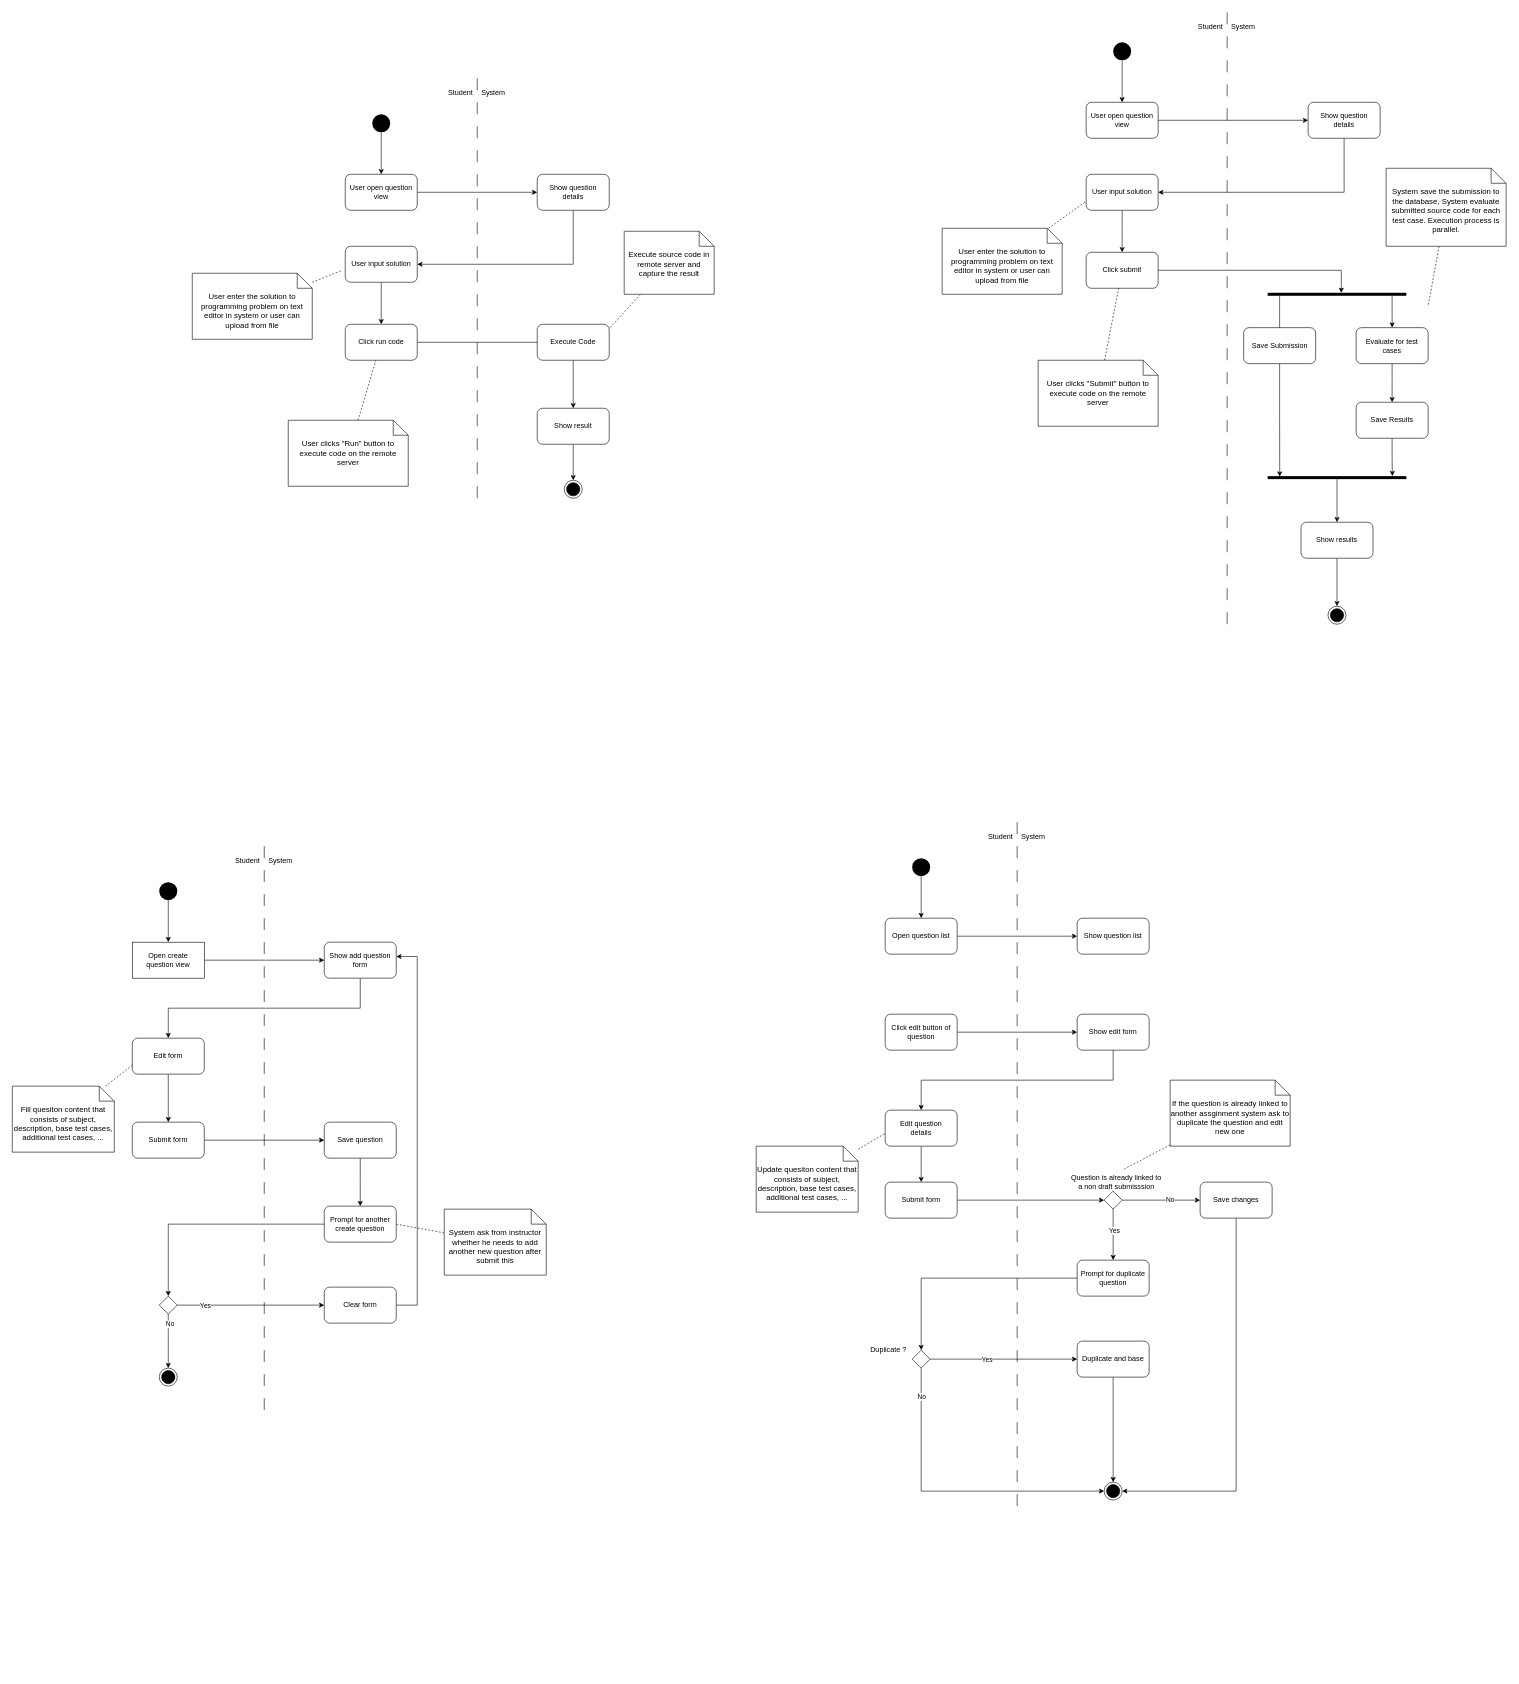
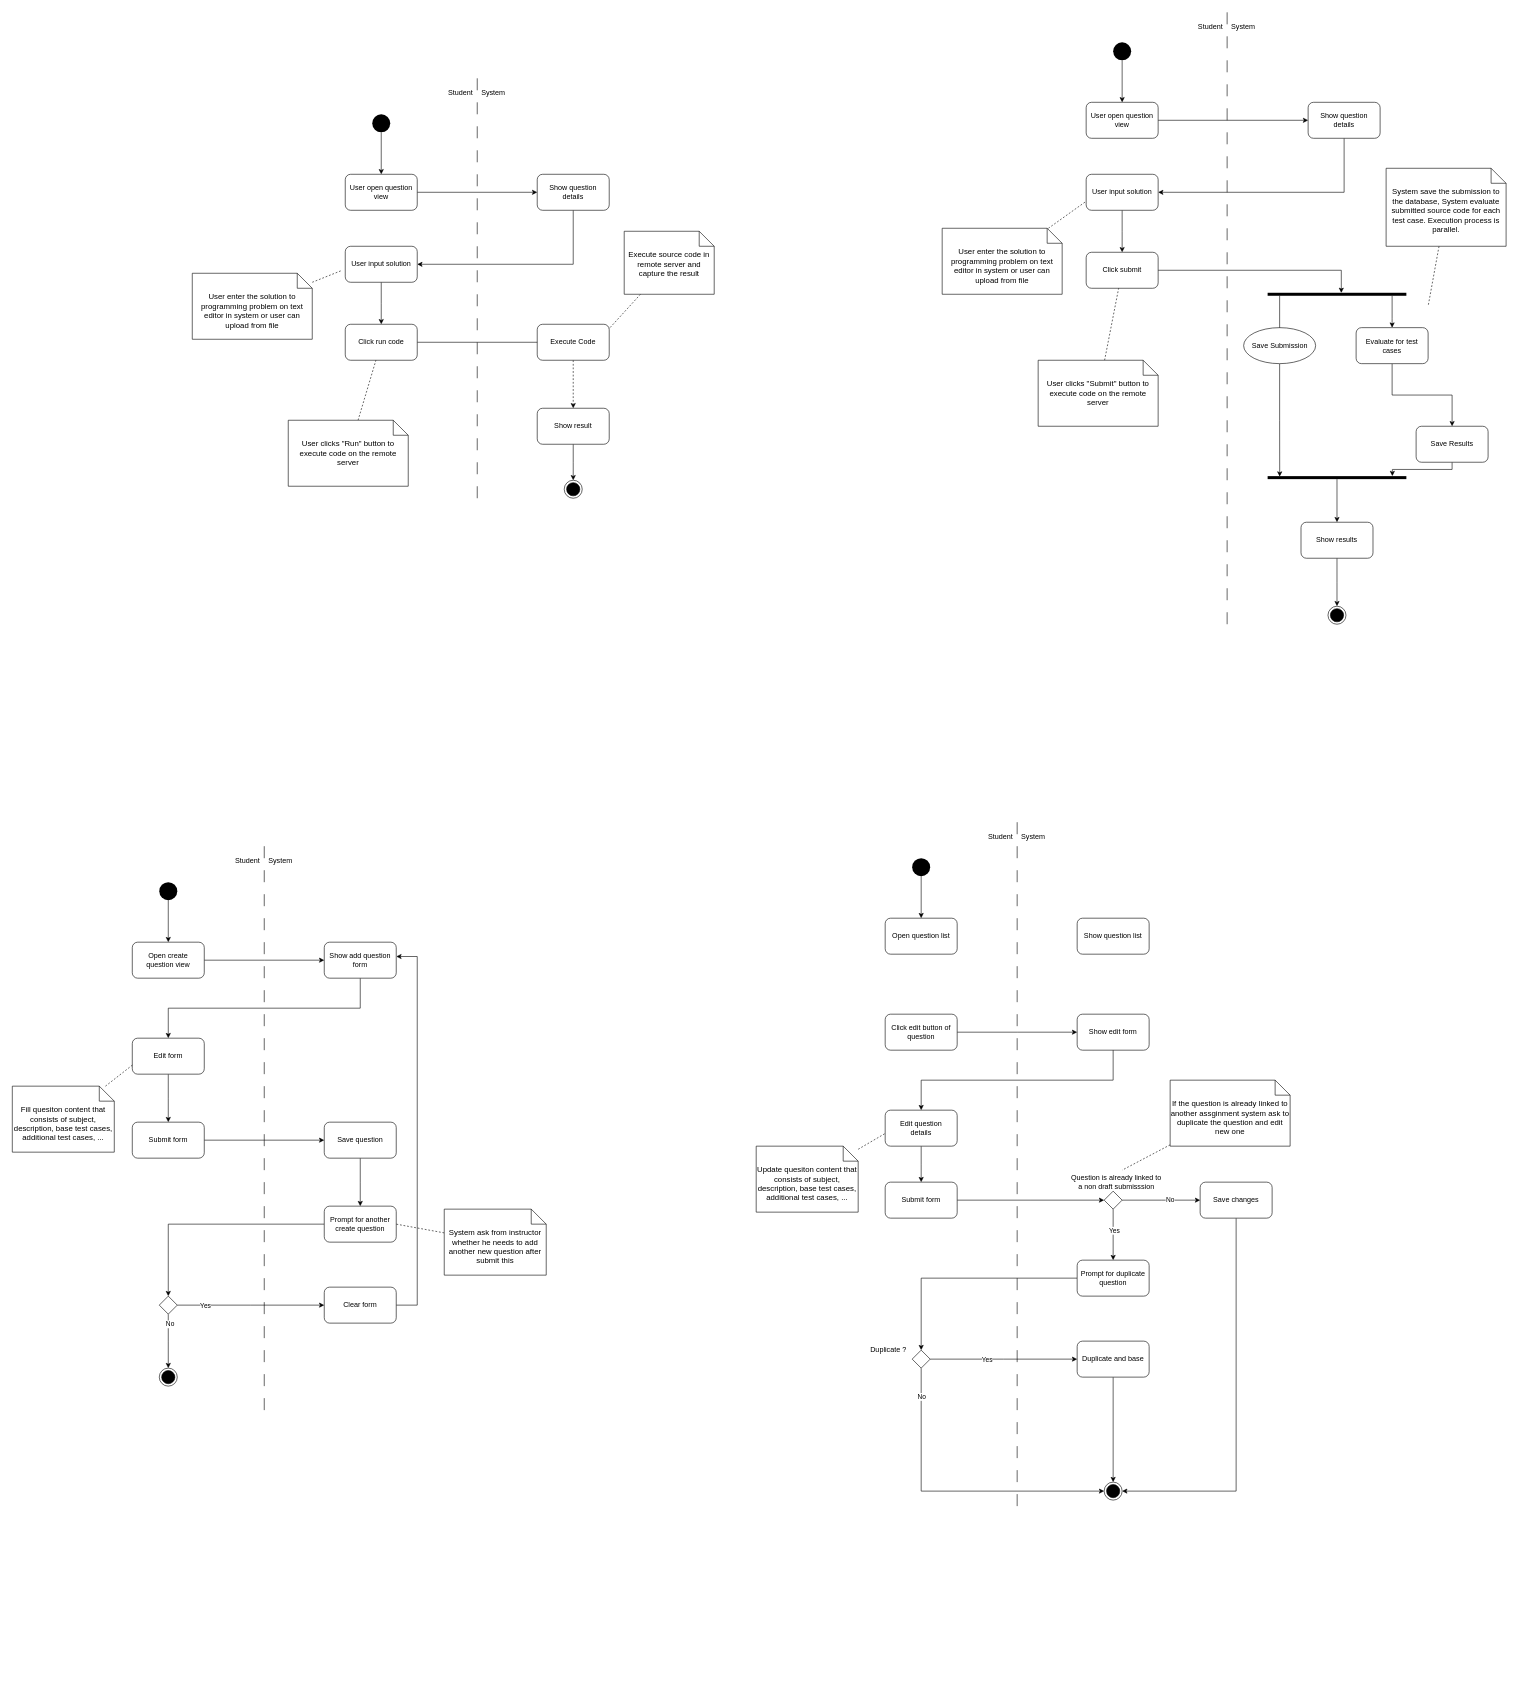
- <mxCell id="31" value="Save Submission" style="whiteSpace=wrap;html=1;rounded=1;" parent="1" vertex="1"><mxGeometry x="2072.5" y="545.63" width="120" height="60" as="geometry" /></mxCell>
+ <mxCell id="31" value="Save Submission" style="ellipse;whiteSpace=wrap;html=1;" parent="1" vertex="1"><mxGeometry x="2072.5" y="545.63" width="120" height="60" as="geometry" /></mxCell>
- <mxCell id="10" style="edgeStyle=elbowEdgeStyle;rounded=0;orthogonalLoop=1;jettySize=auto;elbow=vertical;html=1;" parent="1" source="11" target="15" edge="1"><mxGeometry relative="1" as="geometry" /></mxCell>
+ <mxCell id="10" style="edgeStyle=elbowEdgeStyle;rounded=0;orthogonalLoop=1;jettySize=auto;elbow=vertical;html=1;dashed=1;" parent="1" source="11" target="15" edge="1"><mxGeometry relative="1" as="geometry" /></mxCell>
- <mxCell id="35" value="Save Results" style="whiteSpace=wrap;html=1;rounded=1;" parent="1" vertex="1"><mxGeometry x="2260" y="670" width="120" height="60" as="geometry" /></mxCell>
+ <mxCell id="35" value="Save Results" style="whiteSpace=wrap;html=1;rounded=1;" parent="1" vertex="1"><mxGeometry x="2360" y="710" width="120" height="60" as="geometry" /></mxCell>
- <mxCell id="75" style="edgeStyle=elbowEdgeStyle;rounded=0;orthogonalLoop=1;jettySize=auto;elbow=vertical;html=1;entryX=0;entryY=0.5;entryDx=0;entryDy=0;" parent="1" source="76" target="79" edge="1"><mxGeometry relative="1" as="geometry" /></mxCell>
- <mxCell id="51" value="Open create&lt;br&gt;question view" style="whiteSpace=wrap;html=1;rounded=0;" parent="1" vertex="1"><mxGeometry x="220" y="1570" width="120" height="60" as="geometry" /></mxCell>
+ <mxCell id="51" value="Open create&lt;br&gt;question view" style="rounded=1;whiteSpace=wrap;html=1;" parent="1" vertex="1"><mxGeometry x="220" y="1570" width="120" height="60" as="geometry" /></mxCell>
